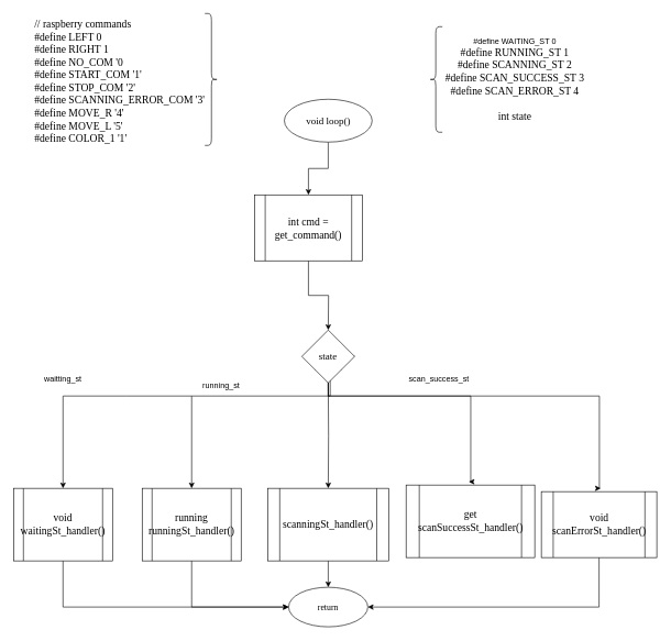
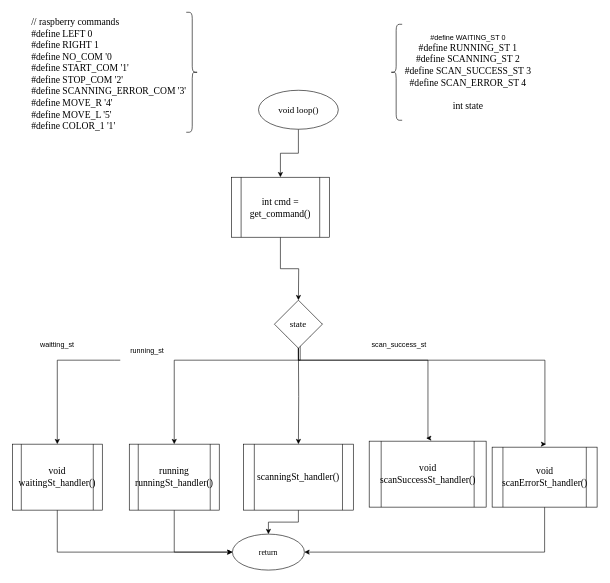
- <mxCell id="22" value="running_st" style="text;html=1;strokeColor=none;fillColor=none;align=center;verticalAlign=middle;whiteSpace=wrap;rounded=0;" vertex="1" parent="1"><mxGeometry x="290" y="570" width="90" height="30" as="geometry" /></mxCell>
+ <mxCell id="22" value="running_st" style="text;html=1;strokeColor=none;fillColor=none;align=center;verticalAlign=middle;whiteSpace=wrap;rounded=0;" vertex="1" parent="1"><mxGeometry x="200" y="570" width="90" height="30" as="geometry" /></mxCell>
- <mxCell id="14" value="&lt;font style=&quot;font-size: 16px;&quot;&gt;get scanSuccessSt_handler()&lt;/font&gt;" style="shape=process;whiteSpace=wrap;html=1;backgroundOutline=1;fontFamily=Tahoma;fontSize=16;" vertex="1" parent="1"><mxGeometry x="615" y="735" width="195" height="110" as="geometry" /></mxCell>
+ <mxCell id="14" value="&lt;font style=&quot;font-size: 16px;&quot;&gt;void scanSuccessSt_handler()&lt;/font&gt;" style="shape=process;whiteSpace=wrap;html=1;backgroundOutline=1;fontFamily=Tahoma;fontSize=16;" vertex="1" parent="1"><mxGeometry x="615" y="735" width="195" height="110" as="geometry" /></mxCell>
- <mxCell id="17" value="return" style="ellipse;whiteSpace=wrap;html=1;fontFamily=Verdana;fontSize=13;" vertex="1" parent="1"><mxGeometry x="437" y="890" width="120" height="60" as="geometry" /></mxCell>
+ <mxCell id="17" value="return" style="ellipse;whiteSpace=wrap;html=1;fontFamily=Verdana;fontSize=13;" vertex="1" parent="1"><mxGeometry x="387" y="890" width="120" height="60" as="geometry" /></mxCell>
